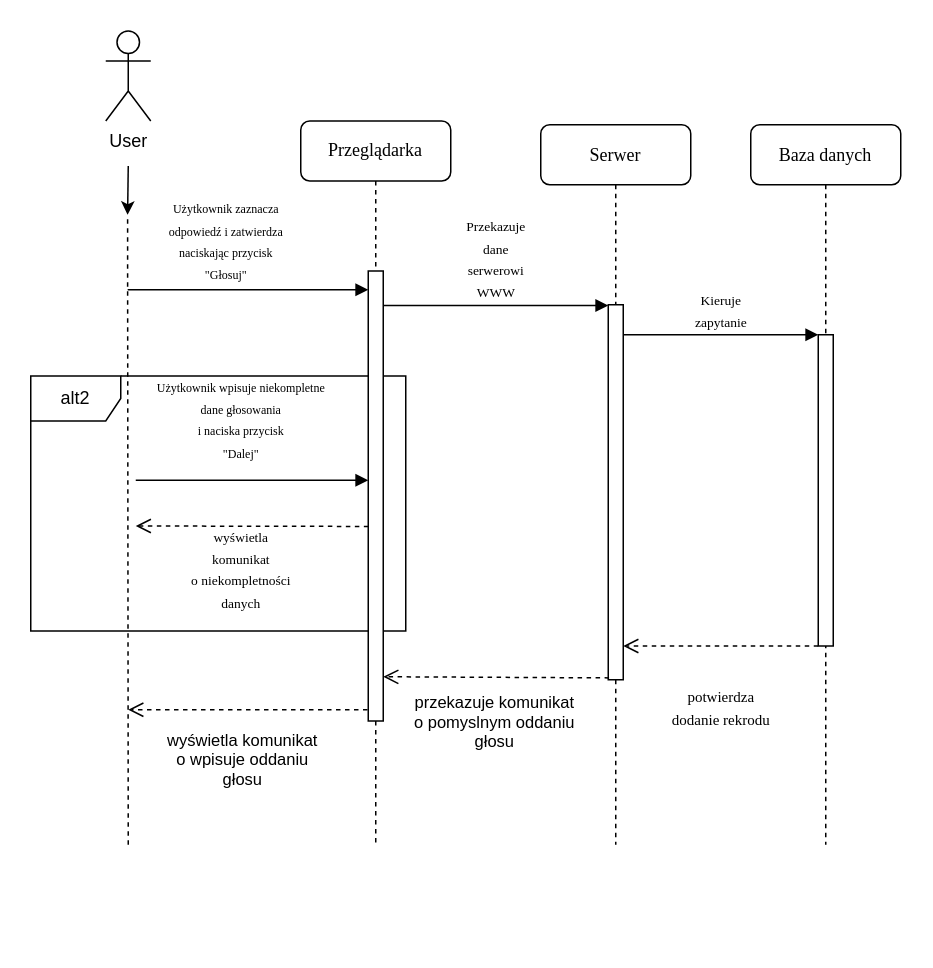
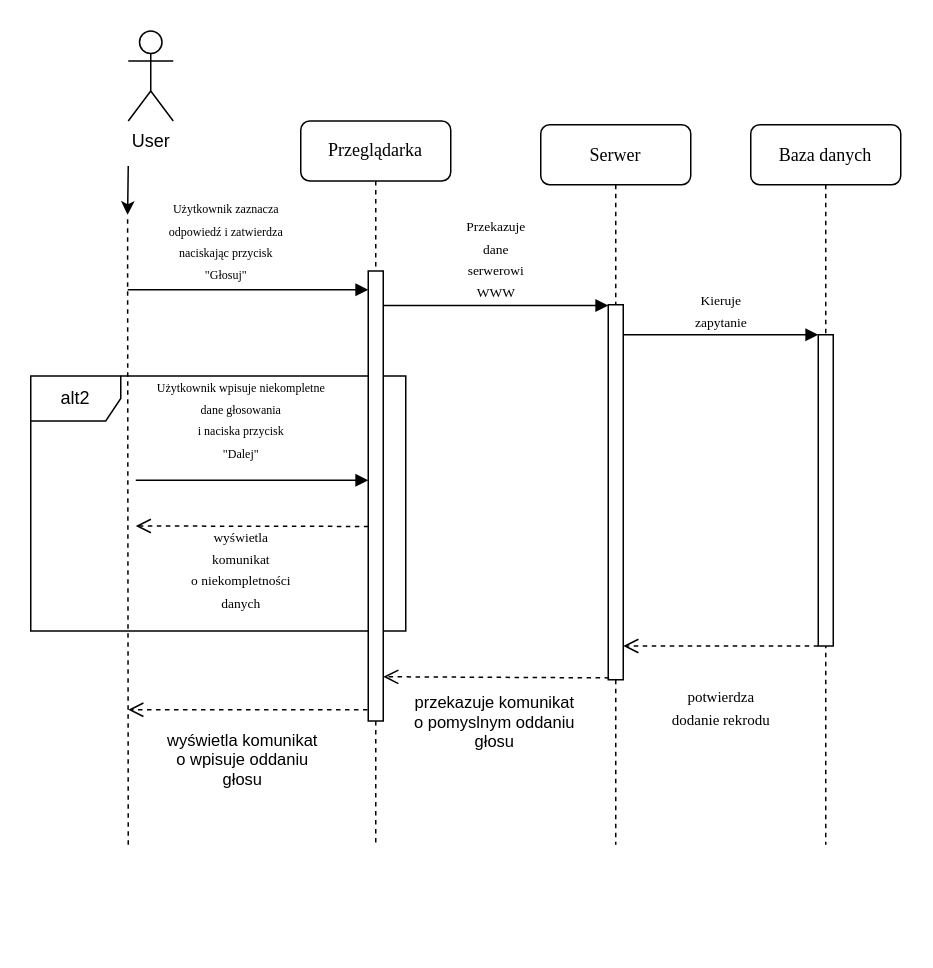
- <mxCell id="19" value="User&lt;br&gt;" style="shape=umlActor;verticalLabelPosition=bottom;verticalAlign=top;html=1;" vertex="1" parent="1"><mxGeometry x="70" y="20" width="30" height="60" as="geometry" /></mxCell>
+ <mxCell id="19" value="User&lt;br&gt;" style="shape=umlActor;verticalLabelPosition=bottom;verticalAlign=top;html=1;" vertex="1" parent="1"><mxGeometry x="85" y="20" width="30" height="60" as="geometry" /></mxCell>
